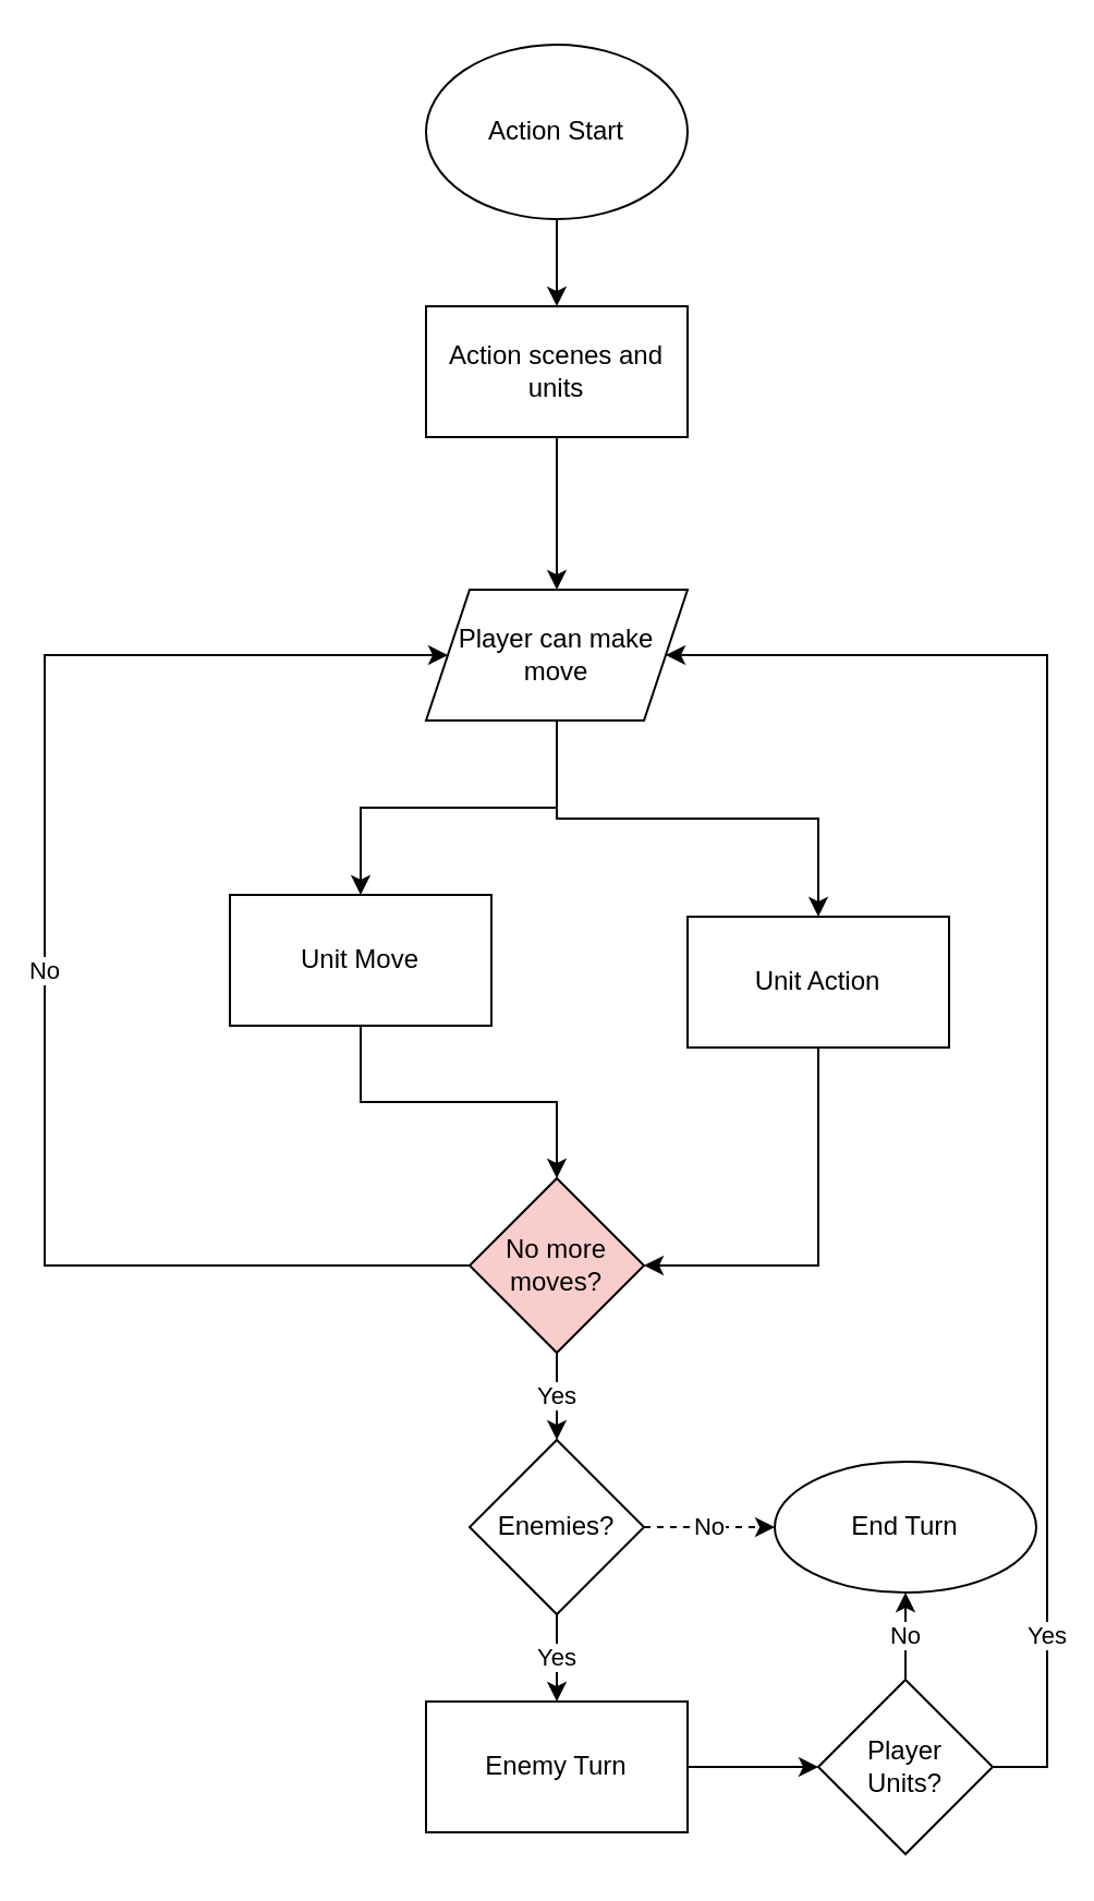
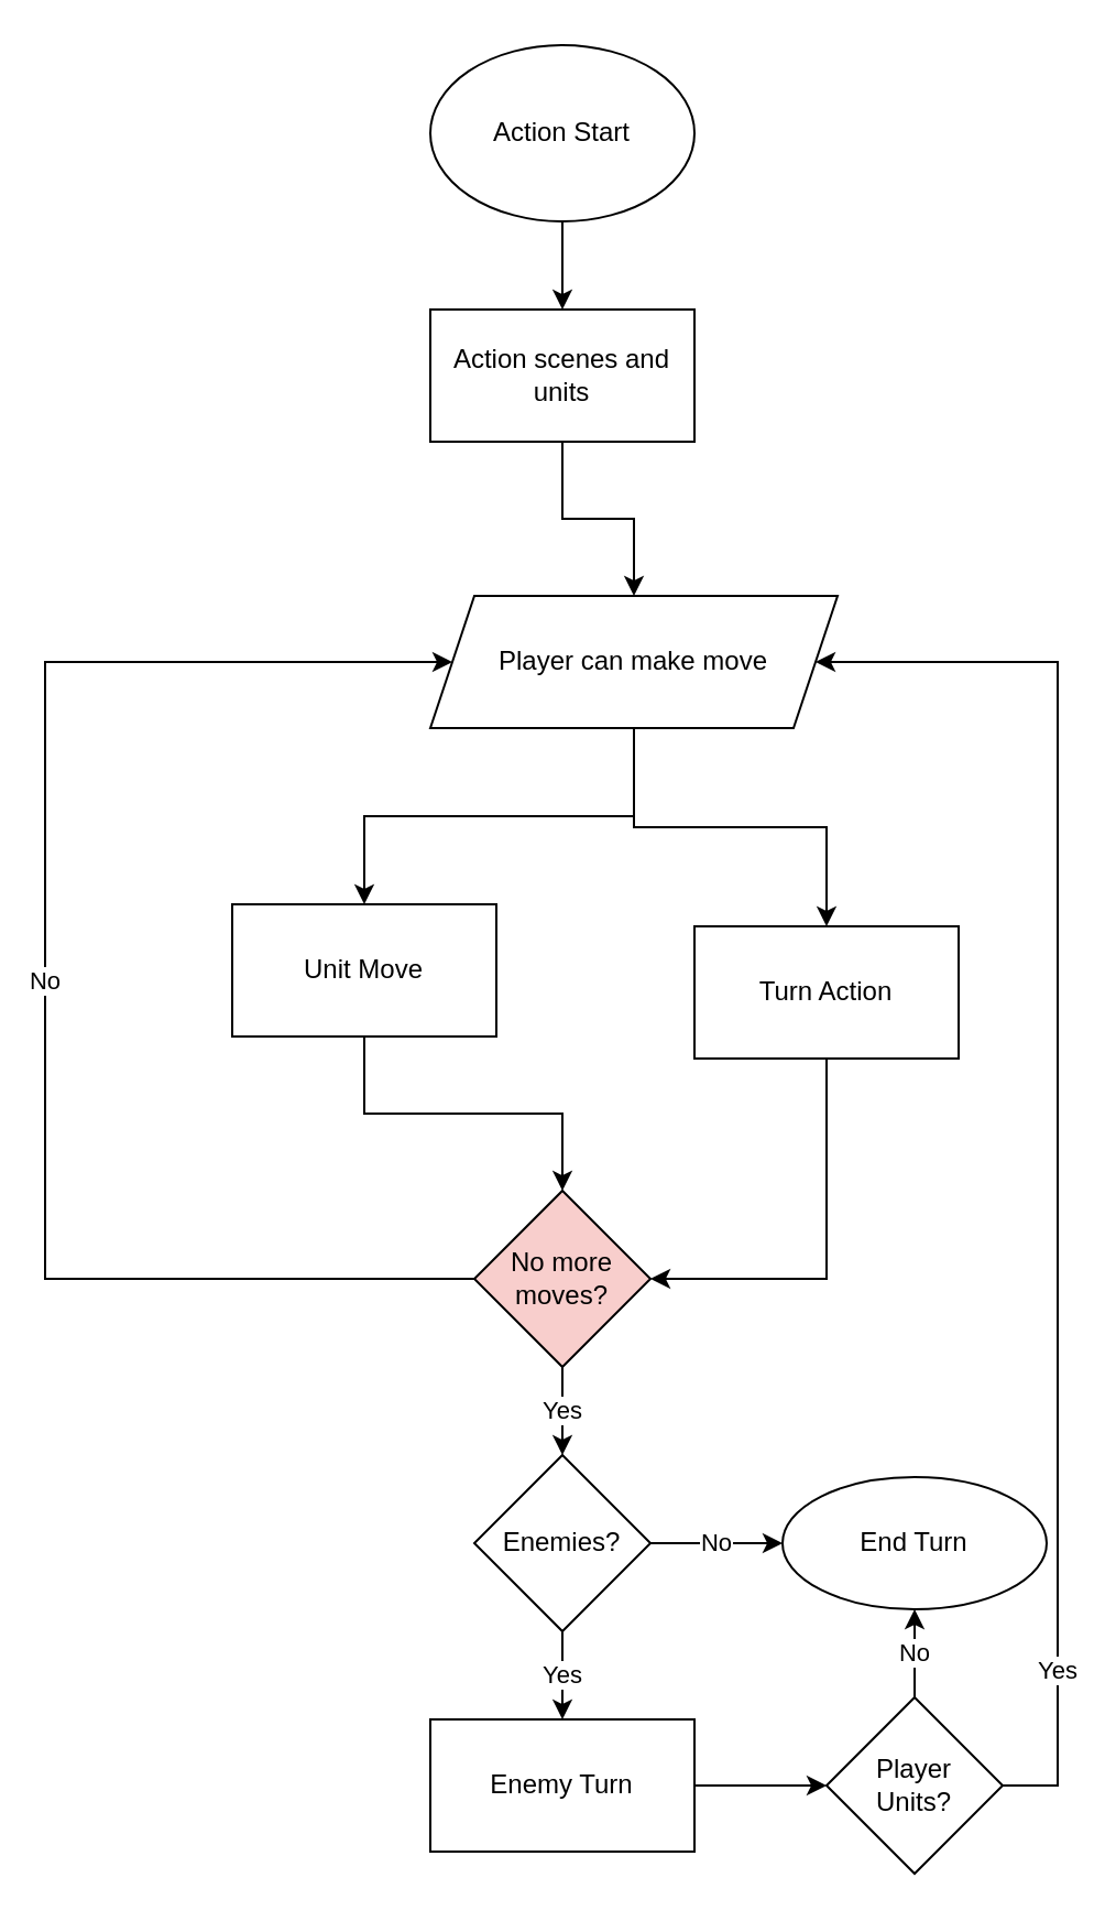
- <mxCell id="8" value="Player can make move" style="whiteSpace=wrap;html=1;shape=parallelogram;perimeter=parallelogramPerimeter;fixedSize=1;" parent="1" vertex="1"><mxGeometry x="195" y="270" width="120" height="60" as="geometry" /></mxCell>
+ <mxCell id="8" value="Player can make move" style="whiteSpace=wrap;html=1;shape=parallelogram;perimeter=parallelogramPerimeter;fixedSize=1;" parent="1" vertex="1"><mxGeometry x="195" y="270" width="185" height="60" as="geometry" /></mxCell>
- <mxCell id="15" value="Unit Action" style="rounded=0;whiteSpace=wrap;html=1;" parent="1" vertex="1"><mxGeometry x="315" y="420" width="120" height="60" as="geometry" /></mxCell>
+ <mxCell id="15" value="Turn Action" style="rounded=0;whiteSpace=wrap;html=1;" parent="1" vertex="1"><mxGeometry x="315" y="420" width="120" height="60" as="geometry" /></mxCell>
- <mxCell id="19" value="No" style="edgeStyle=orthogonalEdgeStyle;rounded=0;orthogonalLoop=1;jettySize=auto;html=1;dashed=1;" parent="1" source="20" target="21" edge="1"><mxGeometry relative="1" as="geometry" /></mxCell>
+ <mxCell id="19" value="No" style="edgeStyle=orthogonalEdgeStyle;rounded=0;orthogonalLoop=1;jettySize=auto;html=1;" parent="1" source="20" target="21" edge="1"><mxGeometry relative="1" as="geometry" /></mxCell>
